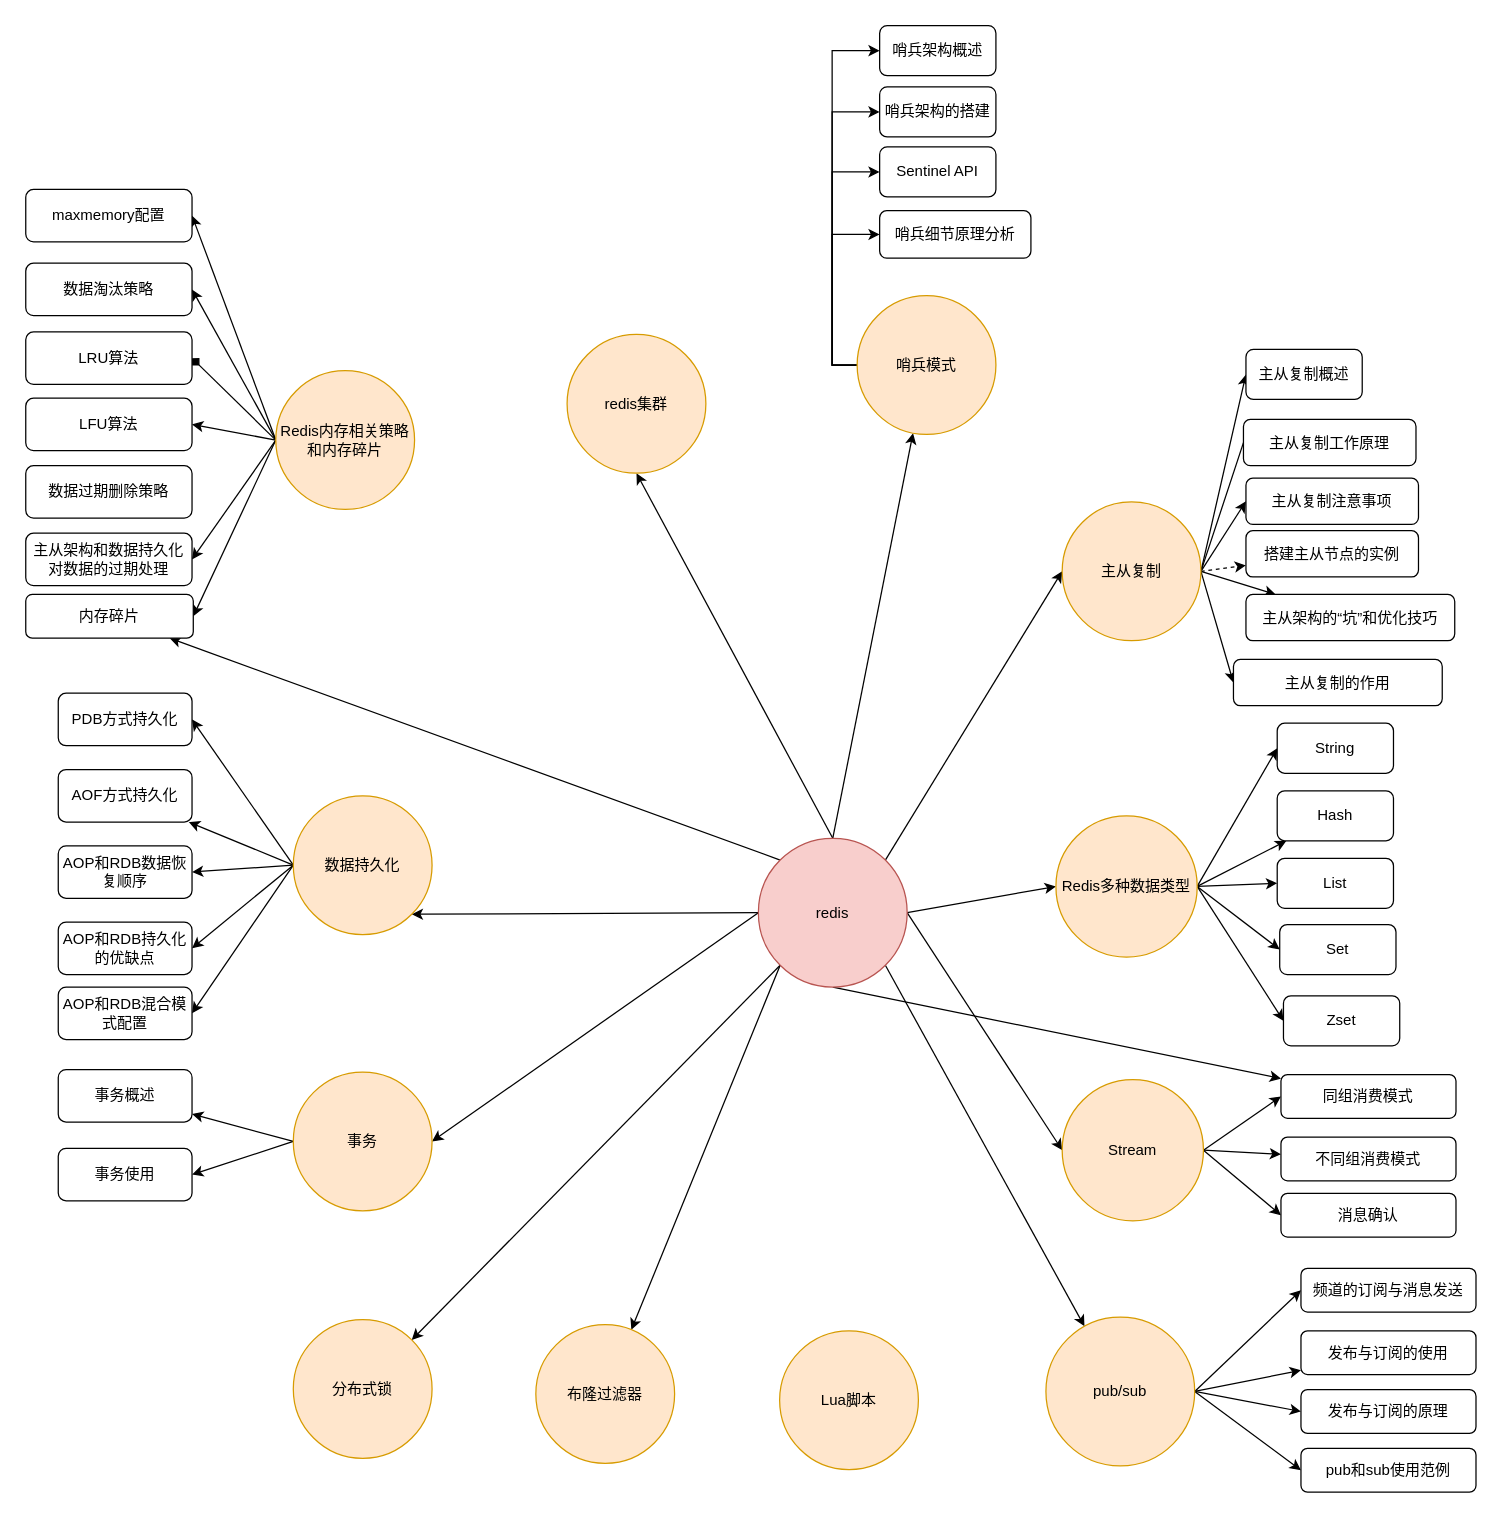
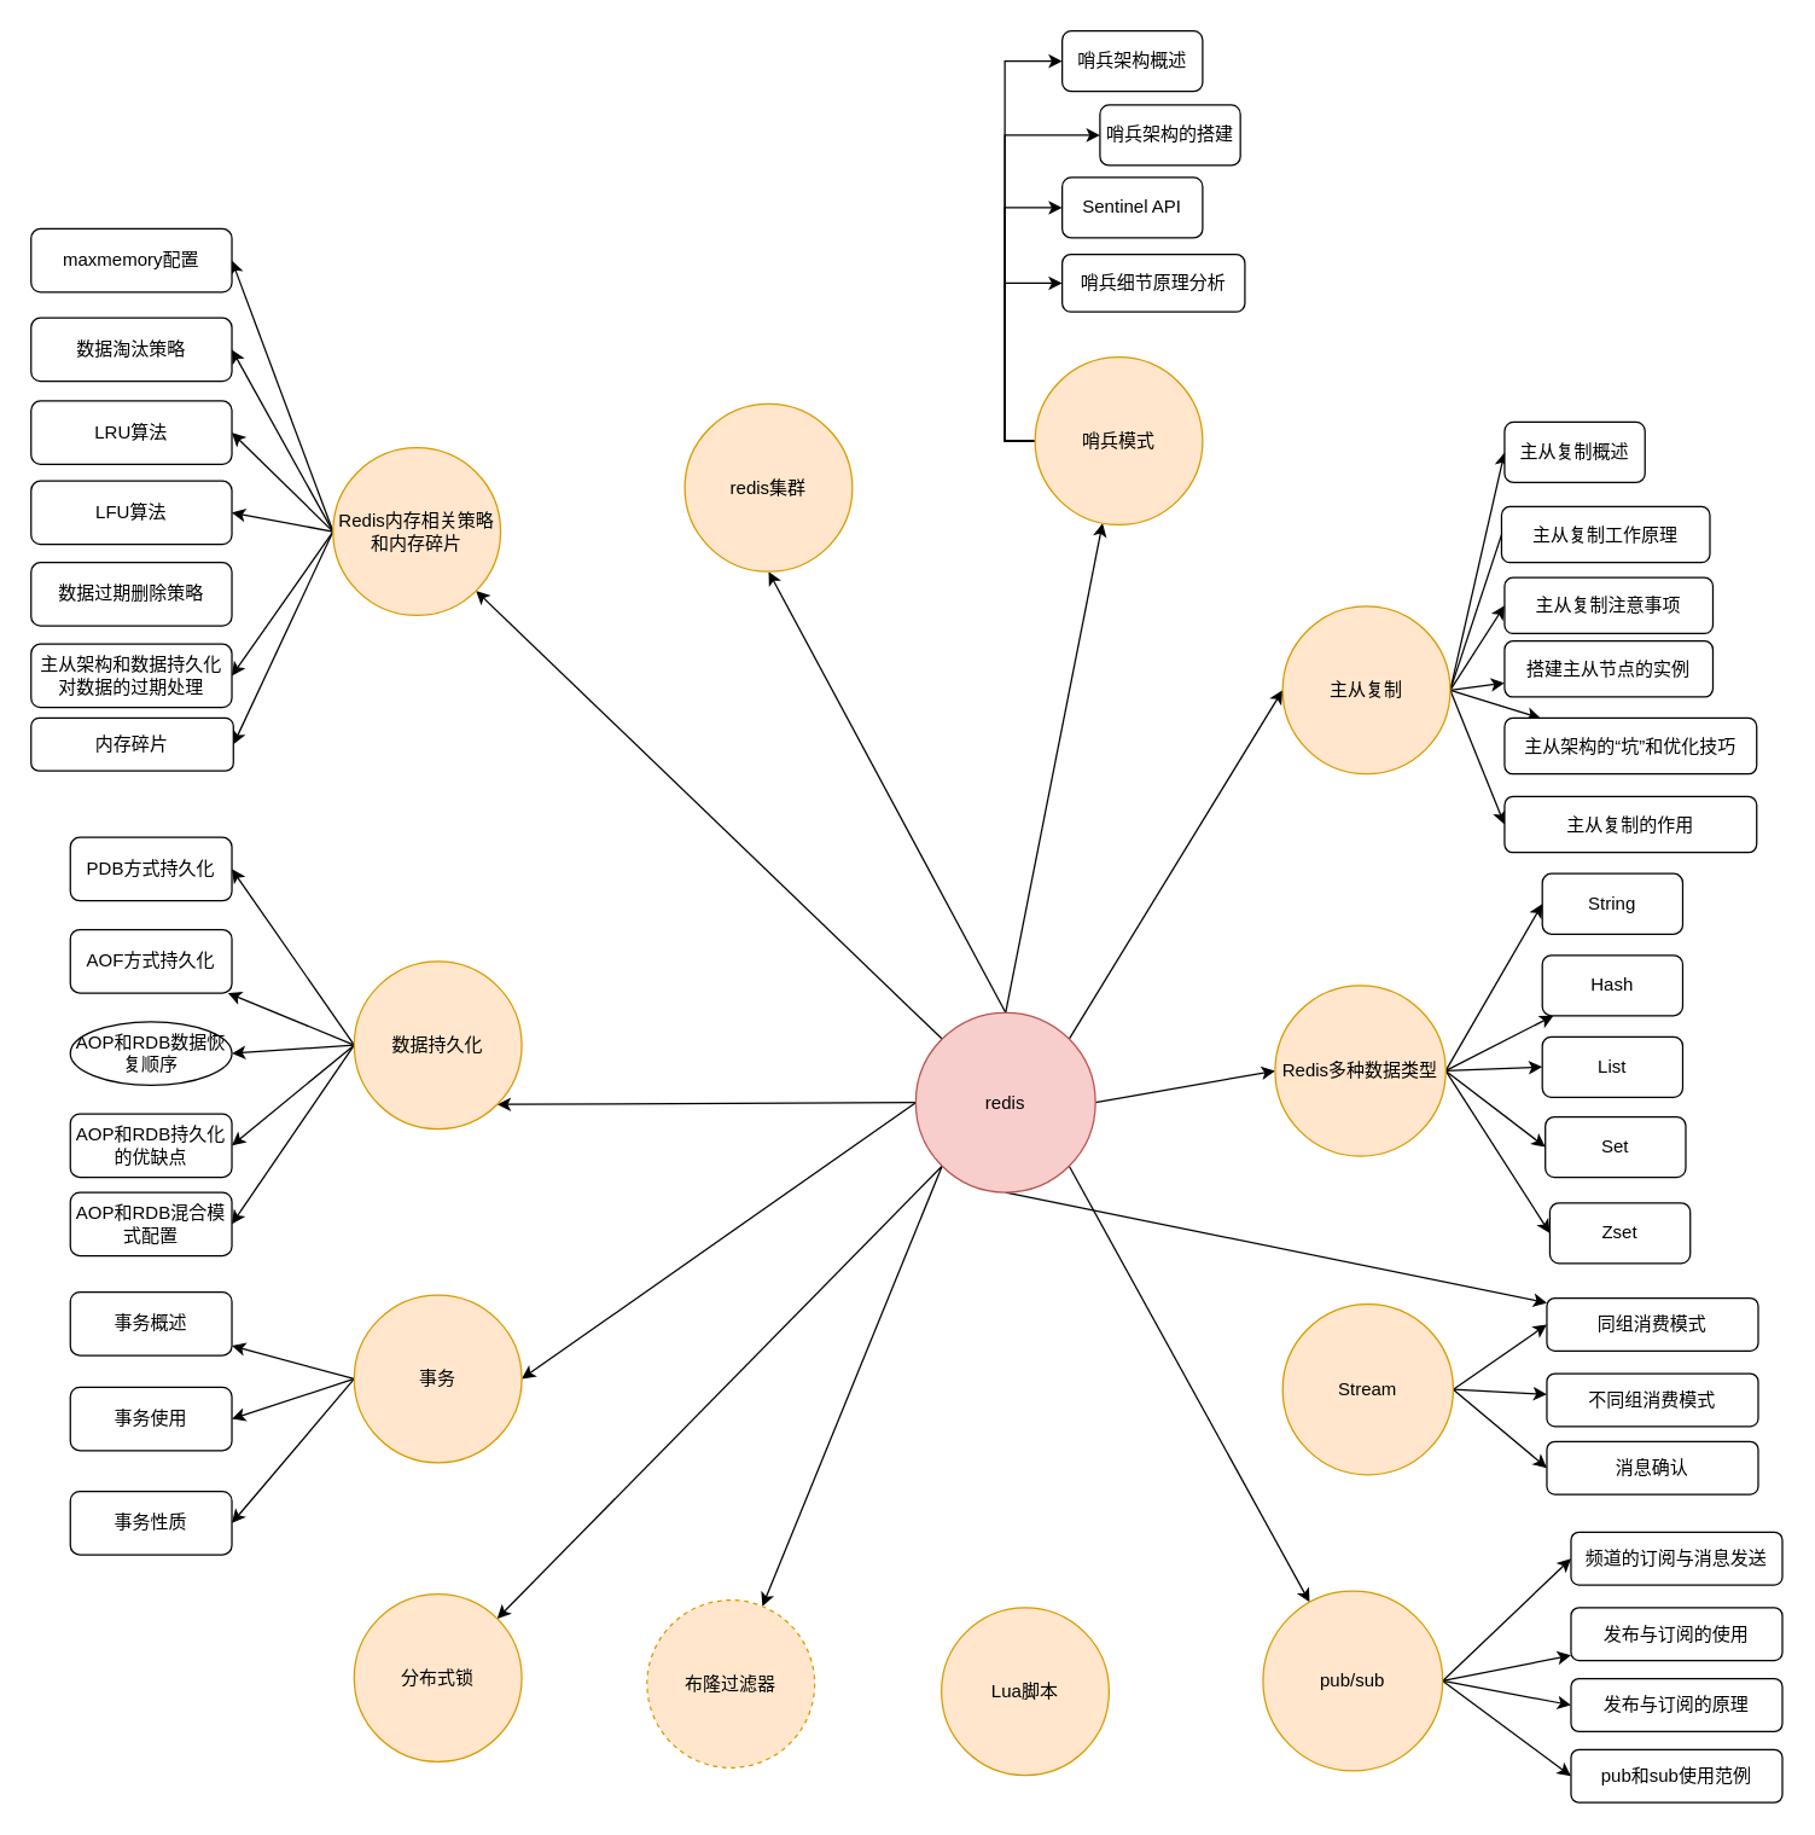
- <mxCell id="80" value="哨兵架构的搭建" style="rounded=1;whiteSpace=wrap;html=1;" vertex="1" parent="1"><mxGeometry x="703" y="69" width="93" height="40" as="geometry" /></mxCell>
+ <mxCell id="80" value="哨兵架构的搭建" style="rounded=1;whiteSpace=wrap;html=1;" vertex="1" parent="1"><mxGeometry x="728" y="69" width="93" height="40" as="geometry" /></mxCell>
- <mxCell id="86" style="rounded=0;orthogonalLoop=1;jettySize=auto;html=1;exitX=0;exitY=0.5;exitDx=0;exitDy=0;entryX=1;entryY=0.5;entryDx=0;entryDy=0;endArrow=diamond;" edge="1" parent="1" source="90" target="93"><mxGeometry relative="1" as="geometry" /></mxCell>
+ <mxCell id="86" style="rounded=0;orthogonalLoop=1;jettySize=auto;html=1;exitX=0;exitY=0.5;exitDx=0;exitDy=0;entryX=1;entryY=0.5;entryDx=0;entryDy=0;" edge="1" parent="1" source="90" target="93"><mxGeometry relative="1" as="geometry" /></mxCell>
- <mxCell id="66" style="rounded=0;orthogonalLoop=1;jettySize=auto;html=1;exitX=1;exitY=0.5;exitDx=0;exitDy=0;entryX=0;entryY=0.75;entryDx=0;entryDy=0;dashed=1;" edge="1" parent="1" source="67" target="71"><mxGeometry relative="1" as="geometry" /></mxCell>
+ <mxCell id="66" style="rounded=0;orthogonalLoop=1;jettySize=auto;html=1;exitX=1;exitY=0.5;exitDx=0;exitDy=0;entryX=0;entryY=0.75;entryDx=0;entryDy=0;" edge="1" parent="1" source="67" target="71"><mxGeometry relative="1" as="geometry" /></mxCell>
- <mxCell id="73" value="主从复制的作用" style="rounded=1;whiteSpace=wrap;html=1;" vertex="1" parent="1"><mxGeometry x="986" y="527" width="167" height="37" as="geometry" /></mxCell>
+ <mxCell id="73" value="主从复制的作用" style="rounded=1;whiteSpace=wrap;html=1;" vertex="1" parent="1"><mxGeometry x="996" y="527" width="167" height="37" as="geometry" /></mxCell>
- <mxCell id="10" style="rounded=0;orthogonalLoop=1;jettySize=auto;html=1;exitX=0;exitY=0;exitDx=0;exitDy=0;" edge="1" parent="1" source="14" target="97"><mxGeometry relative="1" as="geometry" /></mxCell>
+ <mxCell id="10" style="rounded=0;orthogonalLoop=1;jettySize=auto;html=1;exitX=0;exitY=0;exitDx=0;exitDy=0;entryX=1;entryY=1;entryDx=0;entryDy=0;" edge="1" parent="1" source="14" target="90"><mxGeometry relative="1" as="geometry" /></mxCell>
- <mxCell id="34" value="AOP和RDB数据恢复顺序" style="rounded=1;whiteSpace=wrap;html=1;" vertex="1" parent="1"><mxGeometry x="46" y="676" width="107" height="42" as="geometry" /></mxCell>
+ <mxCell id="34" value="AOP和RDB数据恢复顺序" style="ellipse;whiteSpace=wrap;html=1;" vertex="1" parent="1"><mxGeometry x="46" y="676" width="107" height="42" as="geometry" /></mxCell>
- <mxCell id="6" style="rounded=0;orthogonalLoop=1;jettySize=auto;html=1;exitX=1;exitY=0.5;exitDx=0;exitDy=0;entryX=0;entryY=0.5;entryDx=0;entryDy=0;" edge="1" parent="1" source="14" target="57"><mxGeometry relative="1" as="geometry" /></mxCell>
+ <mxCell id="39" style="rounded=0;orthogonalLoop=1;jettySize=auto;html=1;exitX=0;exitY=0.5;exitDx=0;exitDy=0;entryX=1;entryY=0.5;entryDx=0;entryDy=0;" edge="1" parent="1" source="40" target="43"><mxGeometry relative="1" as="geometry" /></mxCell>
+ <mxCell id="43" value="事务性质" style="rounded=1;whiteSpace=wrap;html=1;" vertex="1" parent="1"><mxGeometry x="46" y="987" width="107" height="42" as="geometry" /></mxCell>
- <mxCell id="83" value="布隆过滤器" style="ellipse;whiteSpace=wrap;html=1;aspect=fixed;fillColor=#ffe6cc;strokeColor=#d79b00;" vertex="1" parent="1"><mxGeometry x="428" y="1059" width="111" height="111" as="geometry" /></mxCell>
+ <mxCell id="83" value="布隆过滤器" style="ellipse;whiteSpace=wrap;html=1;aspect=fixed;fillColor=#ffe6cc;strokeColor=#d79b00;dashed=1;" vertex="1" parent="1"><mxGeometry x="428" y="1059" width="111" height="111" as="geometry" /></mxCell>
